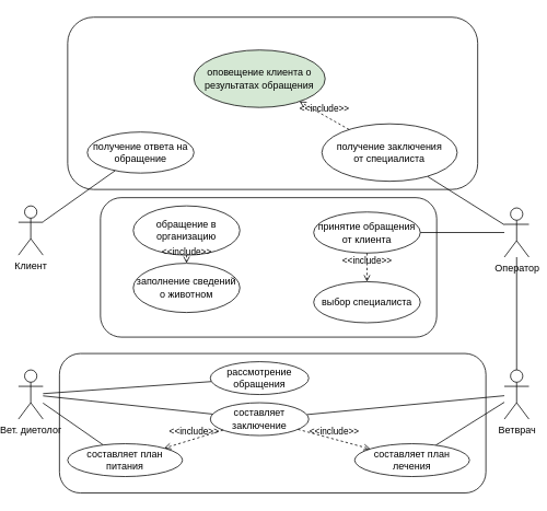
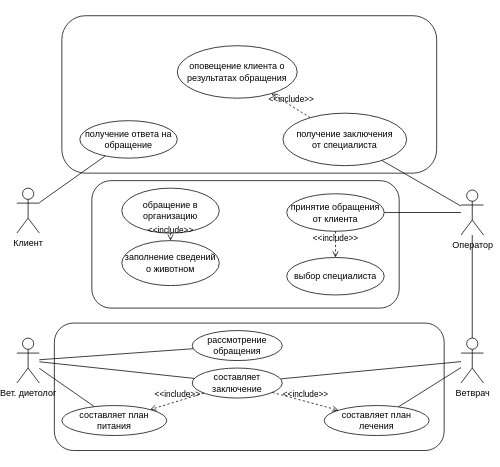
- <mxCell id="22" value="оповещение клиента о результатах обращения" style="ellipse;whiteSpace=wrap;html=1;align=center;newEdgeStyle={&quot;edgeStyle&quot;:&quot;entityRelationEdgeStyle&quot;,&quot;startArrow&quot;:&quot;none&quot;,&quot;endArrow&quot;:&quot;none&quot;,&quot;segment&quot;:10,&quot;curved&quot;:1};treeFolding=1;treeMoving=1;fillColor=#d5e8d4;" vertex="1" parent="1"><mxGeometry x="234" y="60" width="160" height="70" as="geometry" /></mxCell>
+ <mxCell id="22" value="оповещение клиента о результатах обращения" style="ellipse;whiteSpace=wrap;html=1;align=center;newEdgeStyle={&quot;edgeStyle&quot;:&quot;entityRelationEdgeStyle&quot;,&quot;startArrow&quot;:&quot;none&quot;,&quot;endArrow&quot;:&quot;none&quot;,&quot;segment&quot;:10,&quot;curved&quot;:1};treeFolding=1;treeMoving=1;" vertex="1" parent="1"><mxGeometry x="234" y="60" width="160" height="70" as="geometry" /></mxCell>
- <mxCell id="17" value="&lt;div&gt;получение заключения&lt;/div&gt;&lt;div&gt;от специалиста&lt;br&gt;&lt;/div&gt;" style="ellipse;whiteSpace=wrap;html=1;align=center;newEdgeStyle={&quot;edgeStyle&quot;:&quot;entityRelationEdgeStyle&quot;,&quot;startArrow&quot;:&quot;none&quot;,&quot;endArrow&quot;:&quot;none&quot;,&quot;segment&quot;:10,&quot;curved&quot;:1};treeFolding=1;treeMoving=1;" parent="1" vertex="1"><mxGeometry x="390" y="150" width="165" height="70" as="geometry" /></mxCell>
+ <mxCell id="17" value="&lt;div&gt;получение заключения&lt;/div&gt;&lt;div&gt;от специалиста&lt;br&gt;&lt;/div&gt;" style="ellipse;whiteSpace=wrap;html=1;align=center;newEdgeStyle={&quot;edgeStyle&quot;:&quot;entityRelationEdgeStyle&quot;,&quot;startArrow&quot;:&quot;none&quot;,&quot;endArrow&quot;:&quot;none&quot;,&quot;segment&quot;:10,&quot;curved&quot;:1};treeFolding=1;treeMoving=1;" parent="1" vertex="1"><mxGeometry x="375" y="150" width="165" height="70" as="geometry" /></mxCell>
